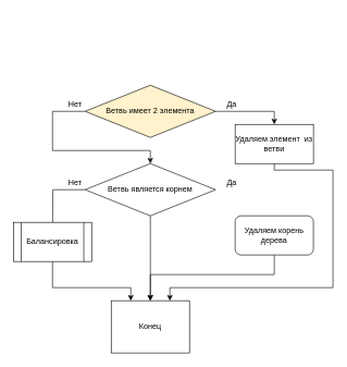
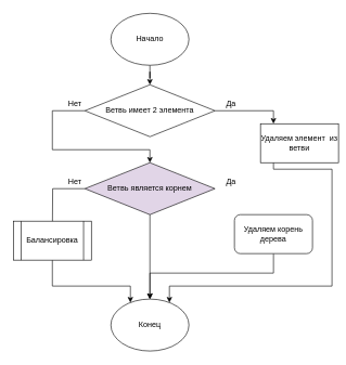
+ <mxCell id="3" value="Начало" style="ellipse;whiteSpace=wrap;html=1;" vertex="1" parent="1"><mxGeometry x="170" y="20" width="120" height="80" as="geometry" /></mxCell>
+ <mxCell id="2" style="edgeStyle=orthogonalEdgeStyle;rounded=0;orthogonalLoop=1;jettySize=auto;html=1;" edge="1" parent="1" source="3" target="7"><mxGeometry relative="1" as="geometry" /></mxCell>
- <mxCell id="7" value="Ветвь имеет 2 элемента" style="rhombus;whiteSpace=wrap;html=1;fillColor=#fff2cc;" vertex="1" parent="1"><mxGeometry x="130" y="130" width="200" height="80" as="geometry" /></mxCell>
+ <mxCell id="7" value="Ветвь имеет 2 элемента" style="rhombus;whiteSpace=wrap;html=1;" vertex="1" parent="1"><mxGeometry x="130" y="130" width="200" height="80" as="geometry" /></mxCell>
- <mxCell id="14" value="Удаляем элемент&amp;nbsp; из ветви" style="rounded=0;whiteSpace=wrap;html=1;" vertex="1" parent="1"><mxGeometry x="360" y="190" width="120" height="60" as="geometry" /></mxCell>
+ <mxCell id="14" value="Удаляем элемент&amp;nbsp; из ветви" style="rounded=0;whiteSpace=wrap;html=1;" vertex="1" parent="1"><mxGeometry x="400" y="190" width="120" height="60" as="geometry" /></mxCell>
- <mxCell id="10" value="Ветвь является корнем" style="rhombus;whiteSpace=wrap;html=1;" vertex="1" parent="1"><mxGeometry x="130" y="250" width="200" height="80" as="geometry" /></mxCell>
+ <mxCell id="10" value="Ветвь является корнем" style="rhombus;whiteSpace=wrap;html=1;fillColor=#e1d5e7;" vertex="1" parent="1"><mxGeometry x="130" y="250" width="200" height="80" as="geometry" /></mxCell>
- <mxCell id="4" value="Конец" style="whiteSpace=wrap;html=1;rounded=0;" vertex="1" parent="1"><mxGeometry x="170" y="460" width="120" height="80" as="geometry" /></mxCell>
+ <mxCell id="4" value="Конец" style="ellipse;whiteSpace=wrap;html=1;" vertex="1" parent="1"><mxGeometry x="170" y="460" width="120" height="80" as="geometry" /></mxCell>
